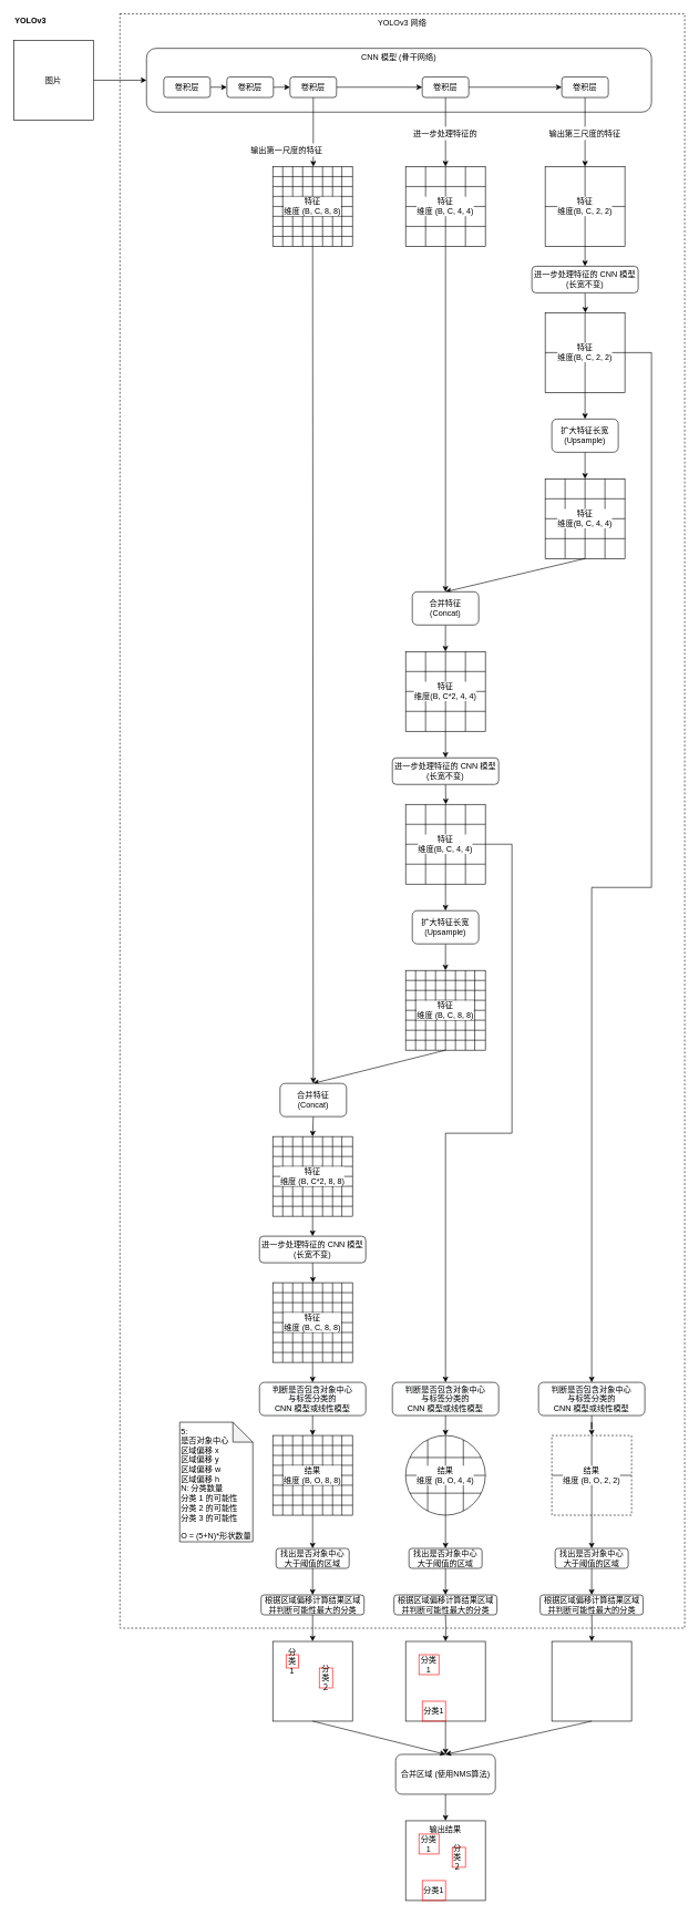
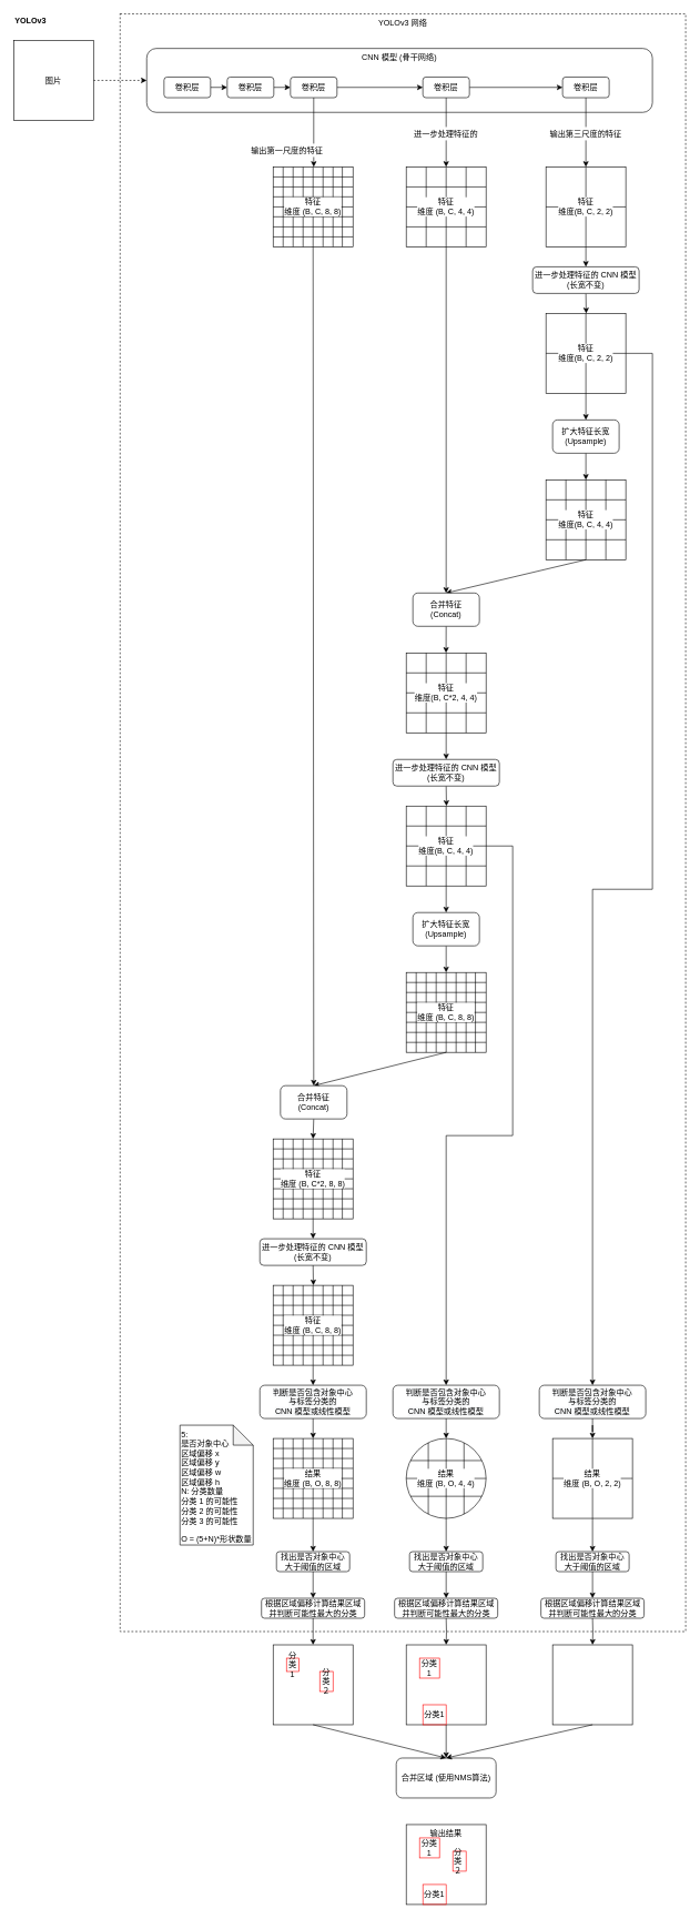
- <mxCell id="3" style="rounded=0;orthogonalLoop=1;jettySize=auto;html=1;exitX=1;exitY=0.5;exitDx=0;exitDy=0;entryX=0;entryY=0.5;entryDx=0;entryDy=0;" edge="1" parent="1" source="4" target="6"><mxGeometry relative="1" as="geometry" /></mxCell>
+ <mxCell id="3" style="rounded=0;orthogonalLoop=1;jettySize=auto;html=1;exitX=1;exitY=0.5;exitDx=0;exitDy=0;entryX=0;entryY=0.5;entryDx=0;entryDy=0;dashed=1;" edge="1" parent="1" source="4" target="6"><mxGeometry relative="1" as="geometry" /></mxCell>
- <mxCell id="176" value="结果&lt;br&gt;维度 (B, O, 2, 2)" style="rounded=0;whiteSpace=wrap;html=1;fillColor=none;labelBackgroundColor=#ffffff;dashed=1;" vertex="1" parent="1"><mxGeometry x="830" y="2160" width="120" height="120" as="geometry" /></mxCell>
+ <mxCell id="176" value="结果&lt;br&gt;维度 (B, O, 2, 2)" style="rounded=0;whiteSpace=wrap;html=1;fillColor=none;labelBackgroundColor=#ffffff;" vertex="1" parent="1"><mxGeometry x="830" y="2160" width="120" height="120" as="geometry" /></mxCell>
- <mxCell id="199" style="edgeStyle=none;rounded=0;orthogonalLoop=1;jettySize=auto;html=1;exitX=0.5;exitY=1;exitDx=0;exitDy=0;entryX=0.5;entryY=0;entryDx=0;entryDy=0;" edge="1" parent="1" source="200" target="201"><mxGeometry relative="1" as="geometry" /></mxCell>
